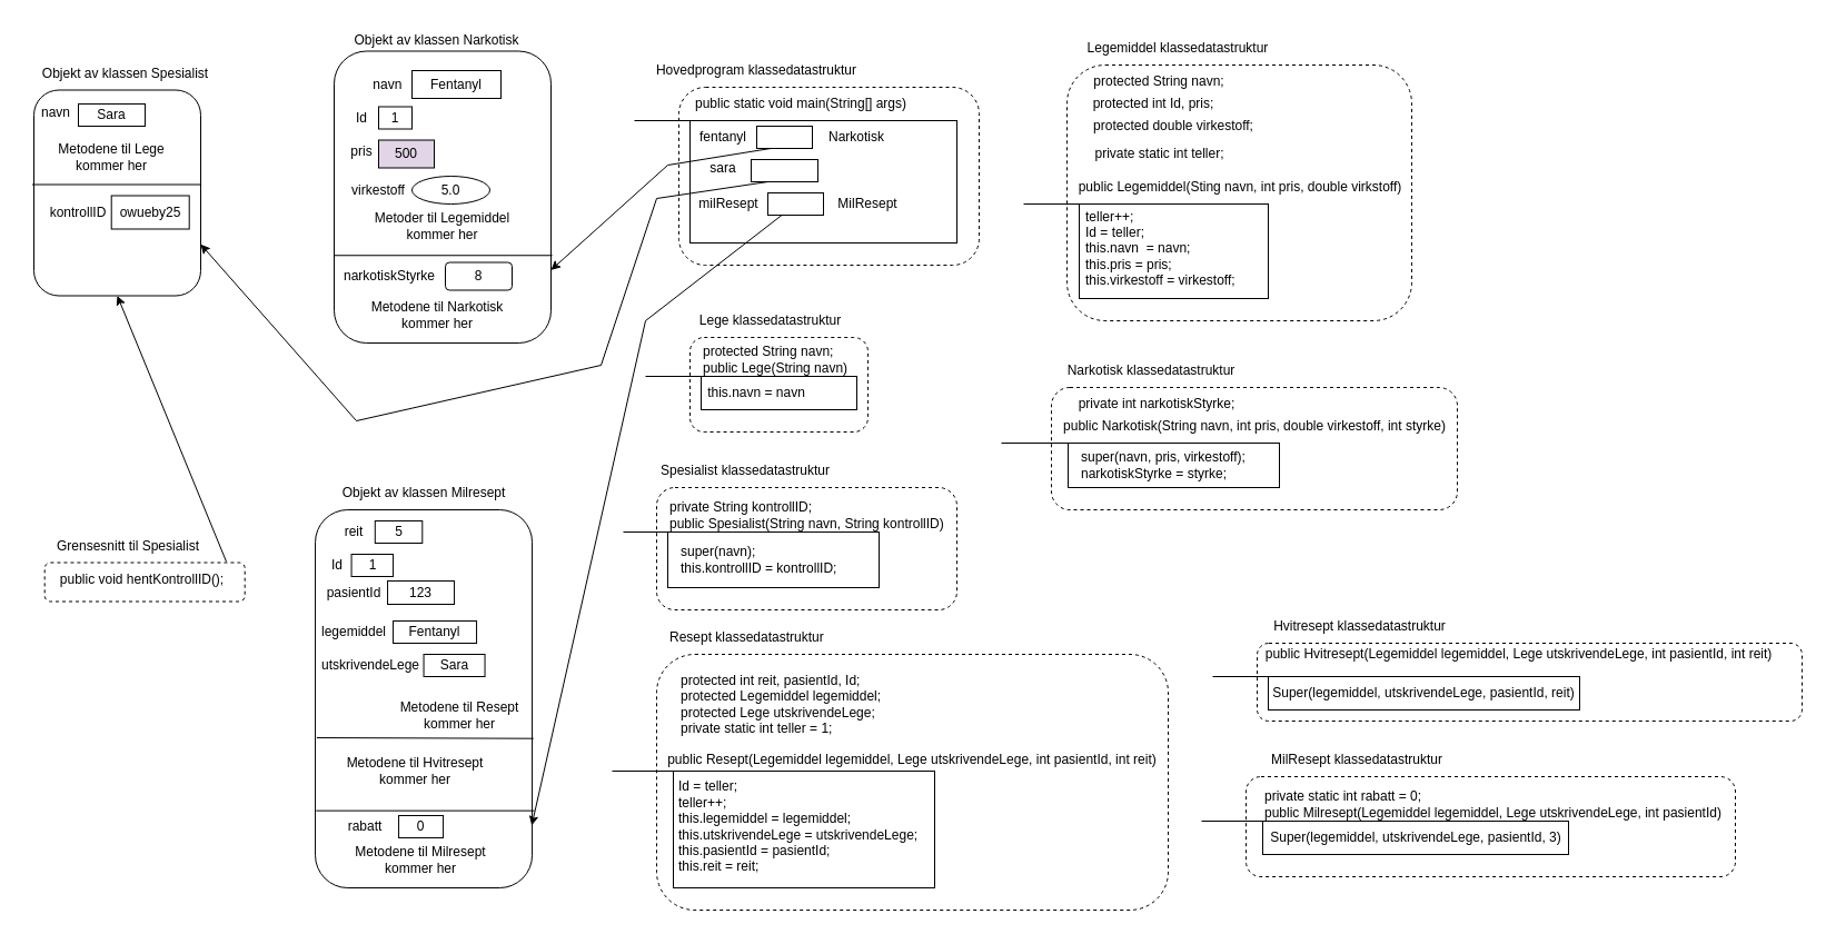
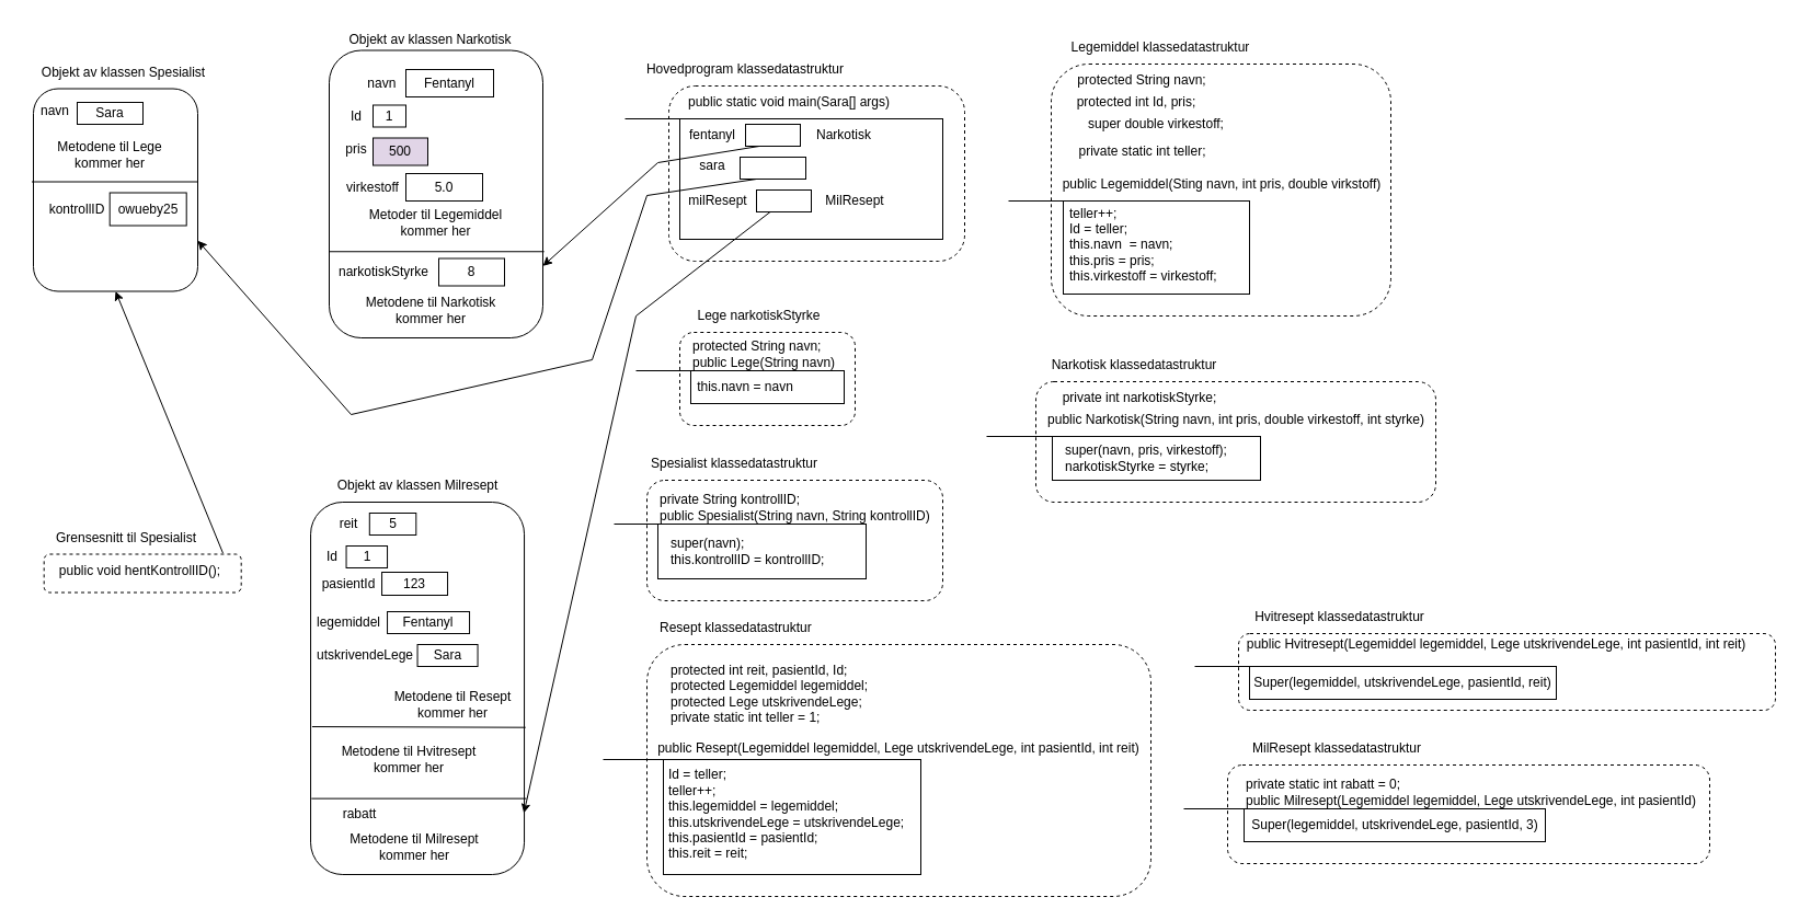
- <mxCell id="4" value="public static void main(String[] args)" style="text;html=1;strokeColor=none;fillColor=none;align=center;verticalAlign=middle;whiteSpace=wrap;rounded=0;" parent="1" vertex="1"><mxGeometry x="600" y="78" width="240" height="30" as="geometry" /></mxCell>
+ <mxCell id="4" value="public static void main(Sara[] args)" style="text;html=1;strokeColor=none;fillColor=none;align=center;verticalAlign=middle;whiteSpace=wrap;rounded=0;" parent="1" vertex="1"><mxGeometry x="600" y="78" width="240" height="30" as="geometry" /></mxCell>
- <mxCell id="19" value="protected double virkestoff;" style="text;html=1;strokeColor=none;fillColor=none;align=center;verticalAlign=middle;whiteSpace=wrap;rounded=0;" parent="1" vertex="1"><mxGeometry x="970" y="98" width="170" height="30" as="geometry" /></mxCell>
+ <mxCell id="19" value="super double virkestoff;" style="text;html=1;strokeColor=none;fillColor=none;align=center;verticalAlign=middle;whiteSpace=wrap;rounded=0;" parent="1" vertex="1"><mxGeometry x="970" y="98" width="170" height="30" as="geometry" /></mxCell>
- <mxCell id="69" value="5.0" style="ellipse;whiteSpace=wrap;html=1;" parent="1" vertex="1"><mxGeometry x="370" y="158" width="70" height="25" as="geometry" /></mxCell>
+ <mxCell id="69" value="5.0" style="rounded=0;whiteSpace=wrap;html=1;" parent="1" vertex="1"><mxGeometry x="370" y="158" width="70" height="25" as="geometry" /></mxCell>
- <mxCell id="72" value="8" style="whiteSpace=wrap;html=1;rounded=1;" parent="1" vertex="1"><mxGeometry x="400" y="235.5" width="60" height="25" as="geometry" /></mxCell>
+ <mxCell id="72" value="8" style="rounded=0;whiteSpace=wrap;html=1;" parent="1" vertex="1"><mxGeometry x="400" y="235.5" width="60" height="25" as="geometry" /></mxCell>
- <mxCell id="51" value="Lege klassedatastruktur" style="text;html=1;strokeColor=none;fillColor=none;align=center;verticalAlign=middle;whiteSpace=wrap;rounded=0;dashed=1;" parent="1" vertex="1"><mxGeometry x="625" y="273" width="135" height="30" as="geometry" /></mxCell>
+ <mxCell id="51" value="Lege narkotiskStyrke" style="text;html=1;strokeColor=none;fillColor=none;align=center;verticalAlign=middle;whiteSpace=wrap;rounded=0;dashed=1;" parent="1" vertex="1"><mxGeometry x="625" y="273" width="135" height="30" as="geometry" /></mxCell>
- <mxCell id="96" value="0" style="rounded=0;whiteSpace=wrap;html=1;" parent="1" vertex="1"><mxGeometry x="358.05" y="733" width="40" height="20" as="geometry" /></mxCell>
